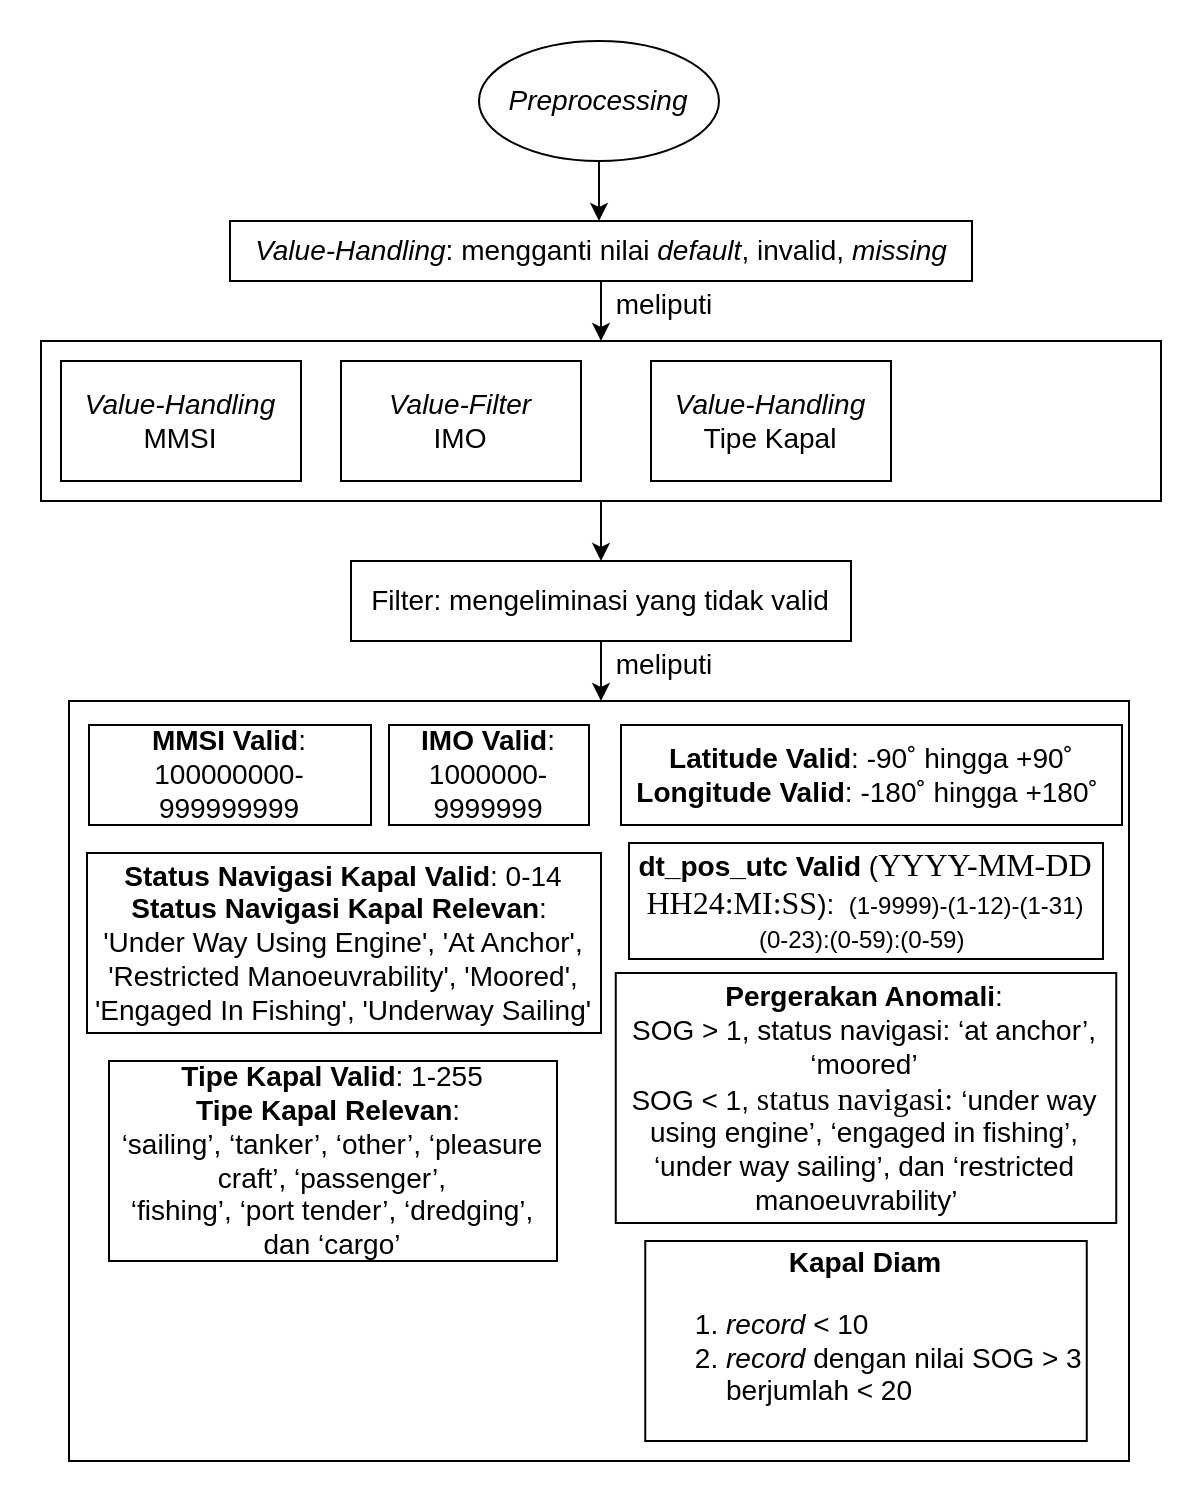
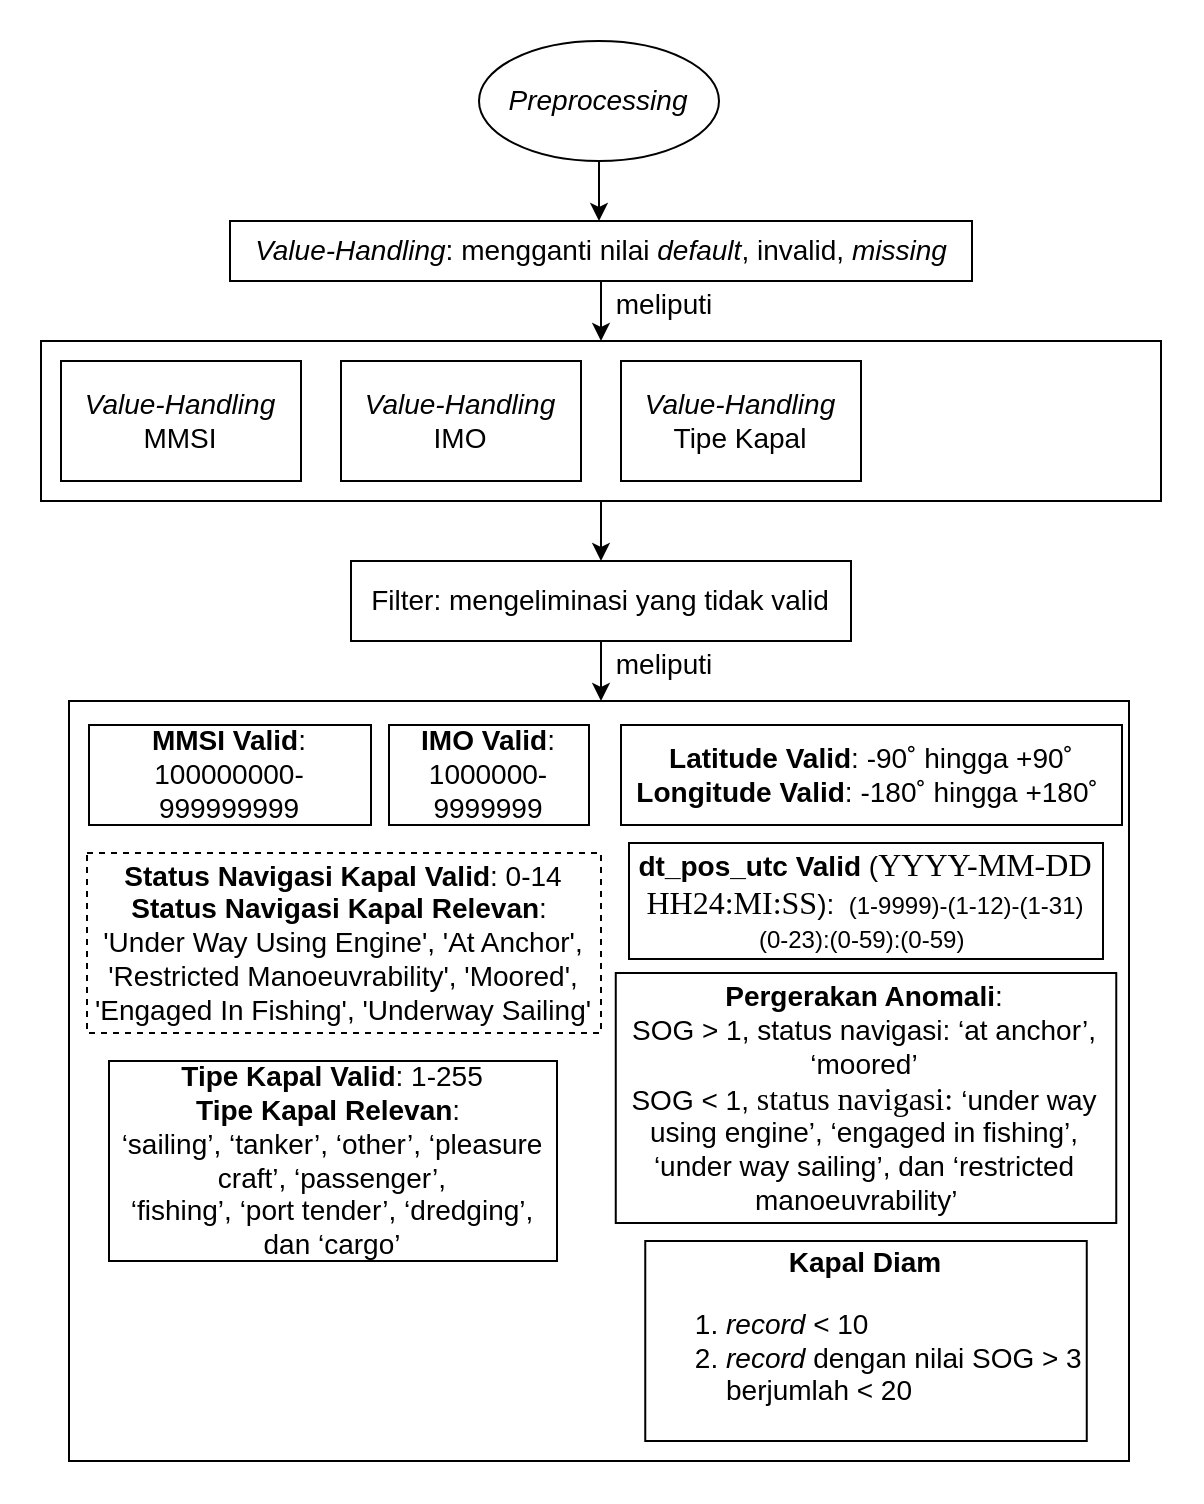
- <mxCell id="8" value="&lt;font style=&quot;font-size: 14px;&quot;&gt;&lt;i&gt;Value-Filter&lt;/i&gt;&lt;br&gt;IMO&lt;br&gt;&lt;/font&gt;" style="rounded=0;whiteSpace=wrap;html=1;" parent="1" vertex="1"><mxGeometry x="170" y="180" width="120" height="60" as="geometry" /></mxCell>
+ <mxCell id="8" value="&lt;font style=&quot;font-size: 14px;&quot;&gt;&lt;i&gt;Value-Handling&lt;/i&gt;&lt;br&gt;IMO&lt;br&gt;&lt;/font&gt;" style="rounded=0;whiteSpace=wrap;html=1;" parent="1" vertex="1"><mxGeometry x="170" y="180" width="120" height="60" as="geometry" /></mxCell>
- <mxCell id="7" value="&lt;font style=&quot;font-size: 14px;&quot;&gt;&lt;i&gt;Value-Handling&lt;/i&gt;&lt;br&gt;Tipe Kapal&lt;br&gt;&lt;/font&gt;" style="rounded=0;whiteSpace=wrap;html=1;" parent="1" vertex="1"><mxGeometry x="325" y="180" width="120" height="60" as="geometry" /></mxCell>
+ <mxCell id="7" value="&lt;font style=&quot;font-size: 14px;&quot;&gt;&lt;i&gt;Value-Handling&lt;/i&gt;&lt;br&gt;Tipe Kapal&lt;br&gt;&lt;/font&gt;" style="rounded=0;whiteSpace=wrap;html=1;" parent="1" vertex="1"><mxGeometry x="310" y="180" width="120" height="60" as="geometry" /></mxCell>
- <mxCell id="10" value="&lt;div style=&quot;&quot;&gt;&lt;span style=&quot;font-size: 14px; background-color: initial;&quot;&gt;&lt;b&gt;Status Navigasi Kapal Valid&lt;/b&gt;: 0-14&lt;br&gt;&lt;/span&gt;&lt;span style=&quot;font-size: 14px;&quot;&gt;&lt;b&gt;Status Navigasi Kapal&amp;nbsp;&lt;/b&gt;&lt;/span&gt;&lt;span style=&quot;font-size: 14px; background-color: initial;&quot;&gt;&lt;b&gt;Relevan&lt;/b&gt;:&amp;nbsp;&lt;/span&gt;&lt;/div&gt;&lt;span style=&quot;font-size: 14px;&quot;&gt;'Under Way Using Engine', 'At Anchor', 'Restricted Manoeuvrability', 'Moored', 'Engaged In Fishing', 'Underway Sailing'&lt;/span&gt;" style="rounded=0;whiteSpace=wrap;html=1;align=center;" parent="1" vertex="1"><mxGeometry x="43" y="426" width="257" height="90" as="geometry" /></mxCell>
+ <mxCell id="10" value="&lt;div style=&quot;&quot;&gt;&lt;span style=&quot;font-size: 14px; background-color: initial;&quot;&gt;&lt;b&gt;Status Navigasi Kapal Valid&lt;/b&gt;: 0-14&lt;br&gt;&lt;/span&gt;&lt;span style=&quot;font-size: 14px;&quot;&gt;&lt;b&gt;Status Navigasi Kapal&amp;nbsp;&lt;/b&gt;&lt;/span&gt;&lt;span style=&quot;font-size: 14px; background-color: initial;&quot;&gt;&lt;b&gt;Relevan&lt;/b&gt;:&amp;nbsp;&lt;/span&gt;&lt;/div&gt;&lt;span style=&quot;font-size: 14px;&quot;&gt;'Under Way Using Engine', 'At Anchor', 'Restricted Manoeuvrability', 'Moored', 'Engaged In Fishing', 'Underway Sailing'&lt;/span&gt;" style="rounded=0;whiteSpace=wrap;html=1;align=center;dashed=1;" parent="1" vertex="1"><mxGeometry x="43" y="426" width="257" height="90" as="geometry" /></mxCell>
